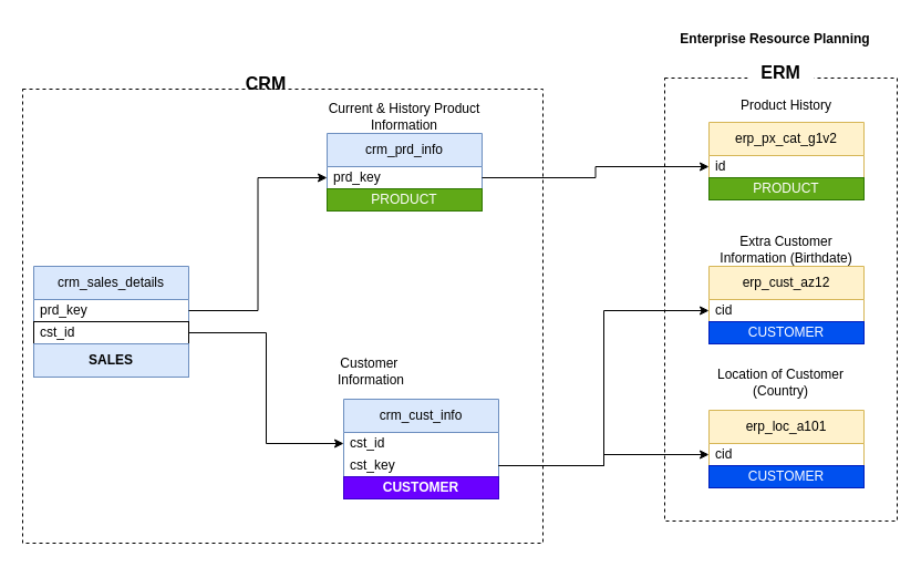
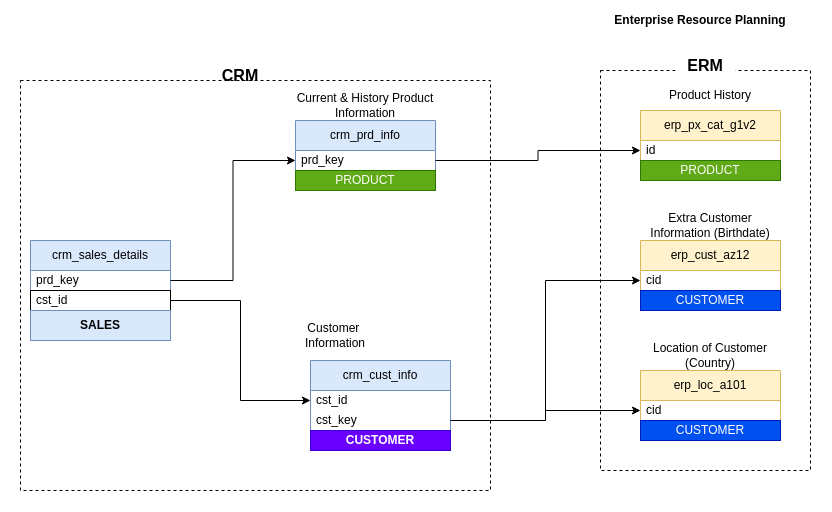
- <mxCell id="36" value="&lt;b&gt;Enterprise Resource Planning&lt;/b&gt;" style="text;html=1;align=center;verticalAlign=middle;whiteSpace=wrap;rounded=0;" vertex="1" parent="1"><mxGeometry x="600" y="20" width="200" height="30" as="geometry" /></mxCell>
+ <mxCell id="36" value="&lt;b&gt;Enterprise Resource Planning&lt;/b&gt;" style="text;html=1;align=center;verticalAlign=middle;whiteSpace=wrap;rounded=0;" vertex="1" parent="1"><mxGeometry x="600" y="5" width="200" height="30" as="geometry" /></mxCell>
- <mxCell id="29" value="Location of Customer (Country)" style="text;html=1;align=center;verticalAlign=middle;whiteSpace=wrap;rounded=0;" vertex="1" parent="1"><mxGeometry x="635" y="330" width="140" height="30" as="geometry" /></mxCell>
+ <mxCell id="29" value="Location of Customer (Country)" style="text;html=1;align=center;verticalAlign=middle;whiteSpace=wrap;rounded=0;" vertex="1" parent="1"><mxGeometry x="640" y="340" width="140" height="30" as="geometry" /></mxCell>
